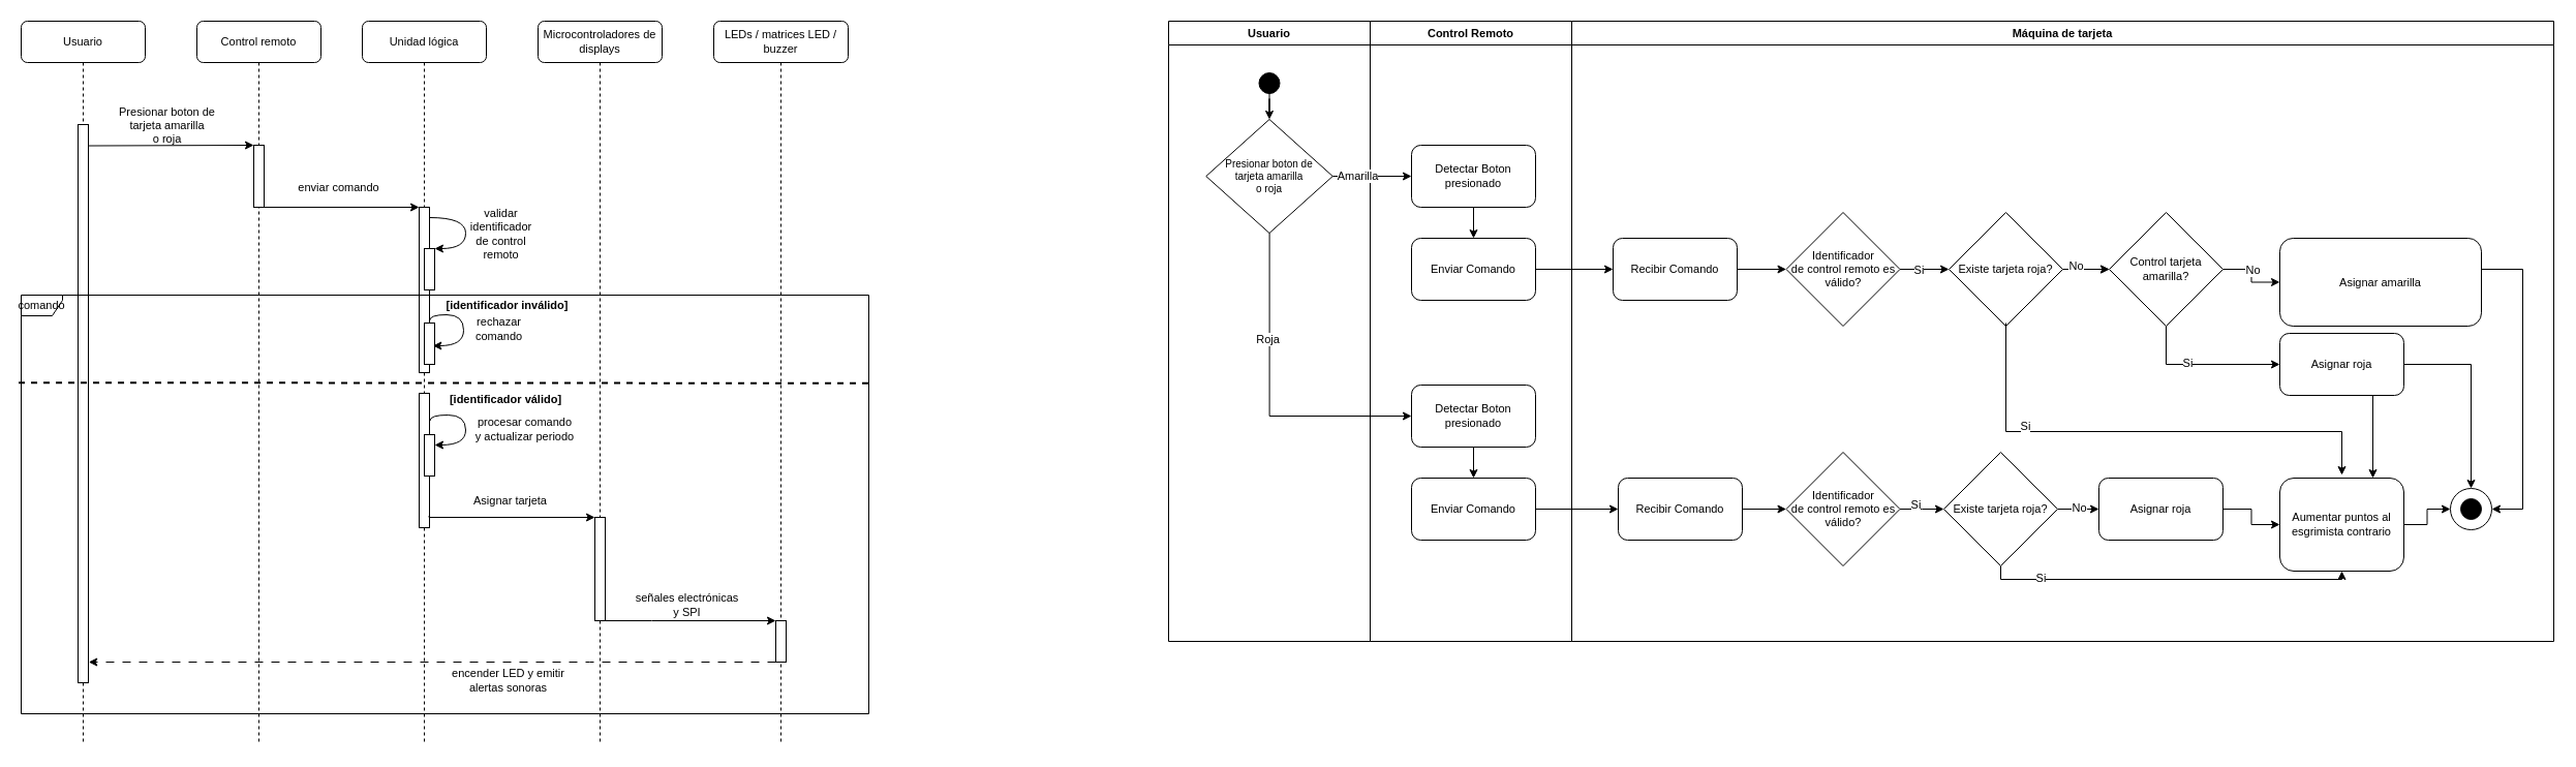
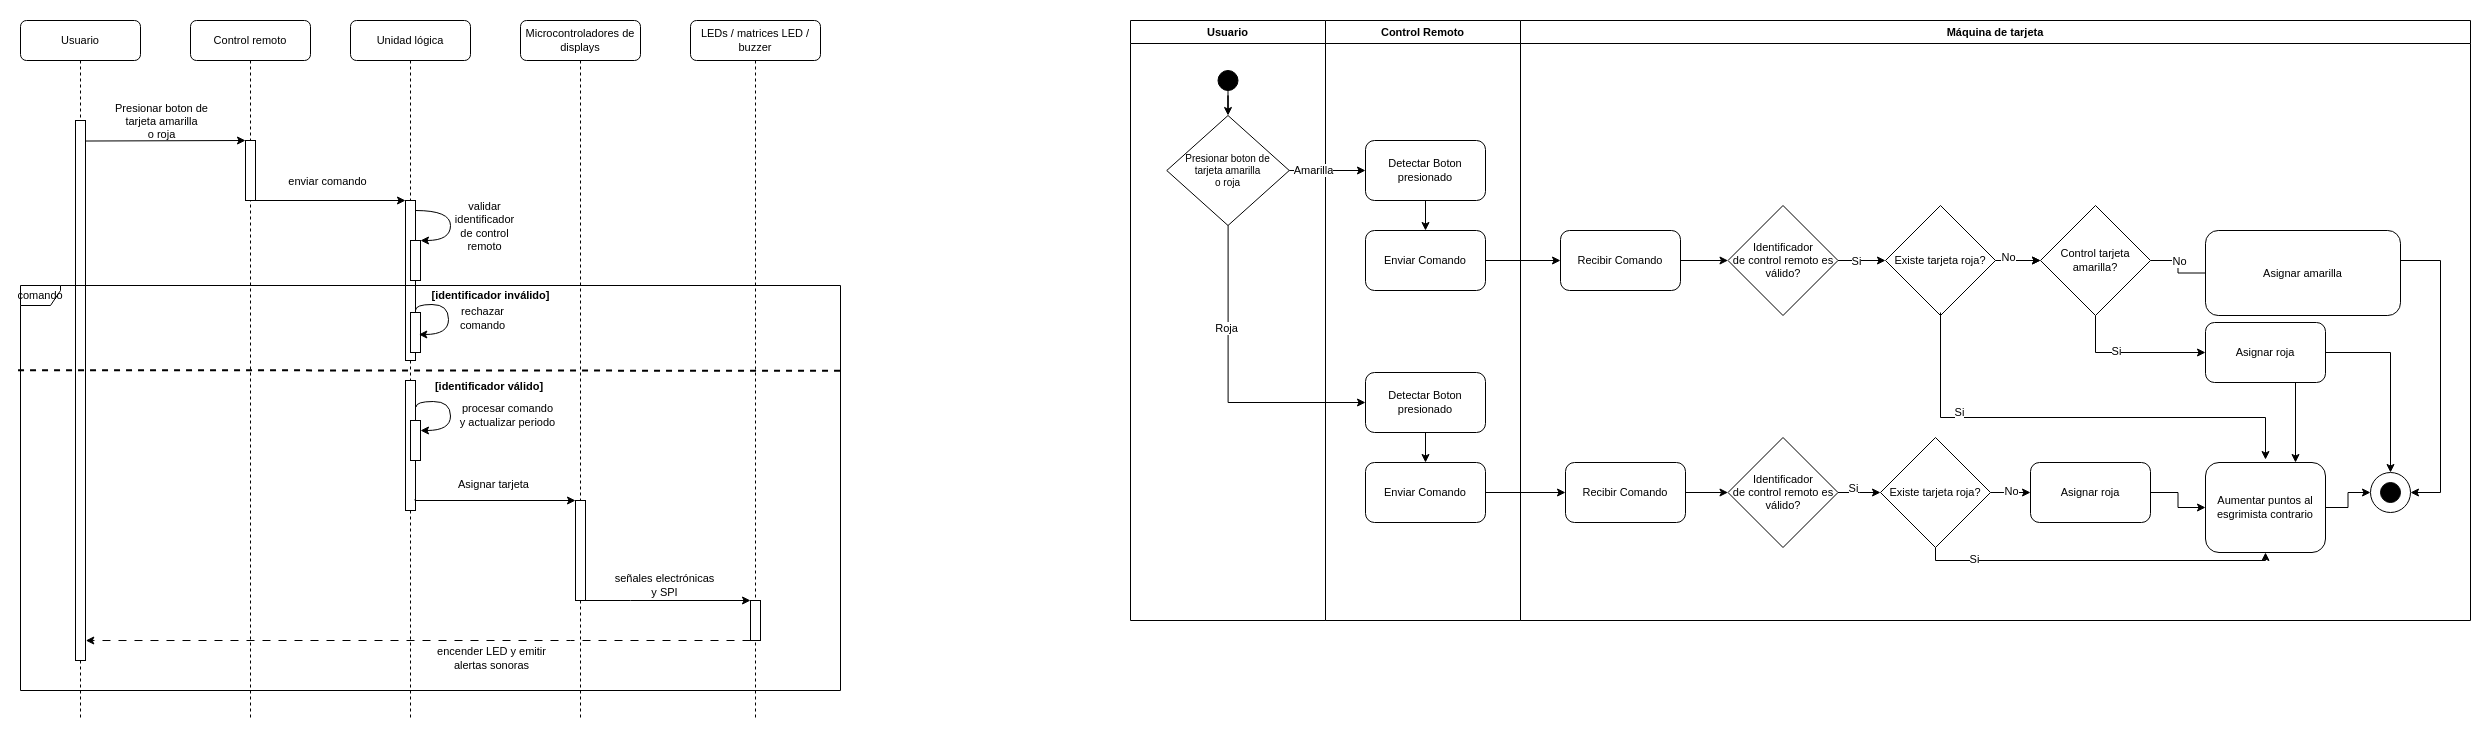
- <mxCell id="61" style="edgeStyle=orthogonalEdgeStyle;rounded=0;orthogonalLoop=1;jettySize=auto;html=1;entryX=0;entryY=0.5;entryDx=0;entryDy=0;" edge="1" parent="48" source="65" target="67"><mxGeometry relative="1" as="geometry" /></mxCell>
+ <mxCell id="61" style="edgeStyle=orthogonalEdgeStyle;rounded=0;orthogonalLoop=1;jettySize=auto;html=1;entryX=0;entryY=0.5;entryDx=0;entryDy=0;endArrow=none;" edge="1" parent="48" source="65" target="67"><mxGeometry relative="1" as="geometry" /></mxCell>
